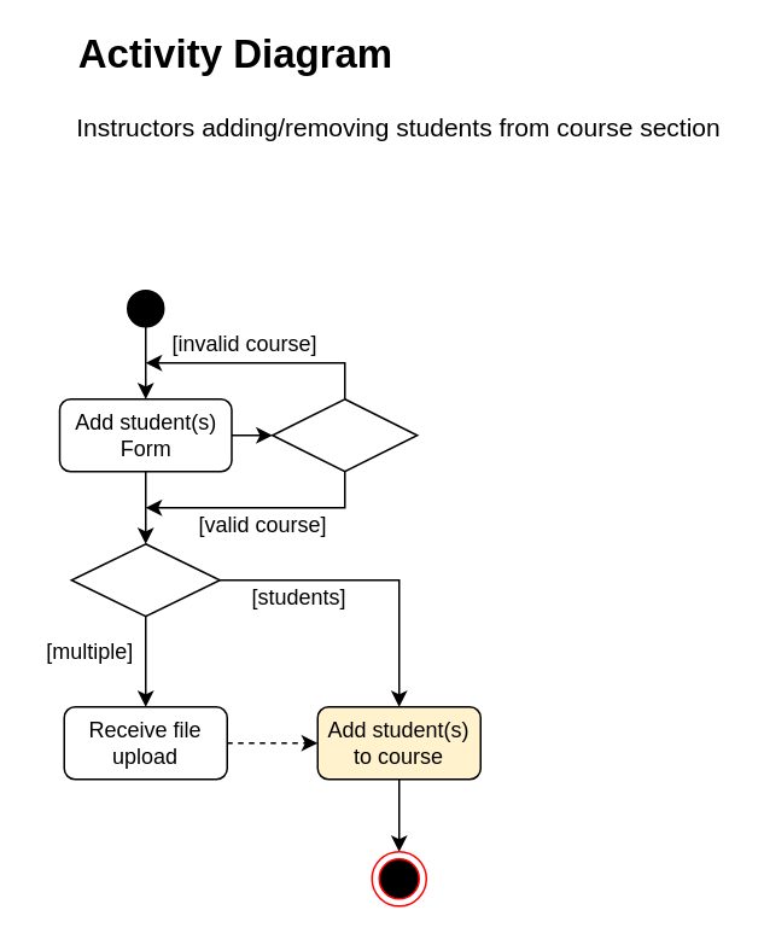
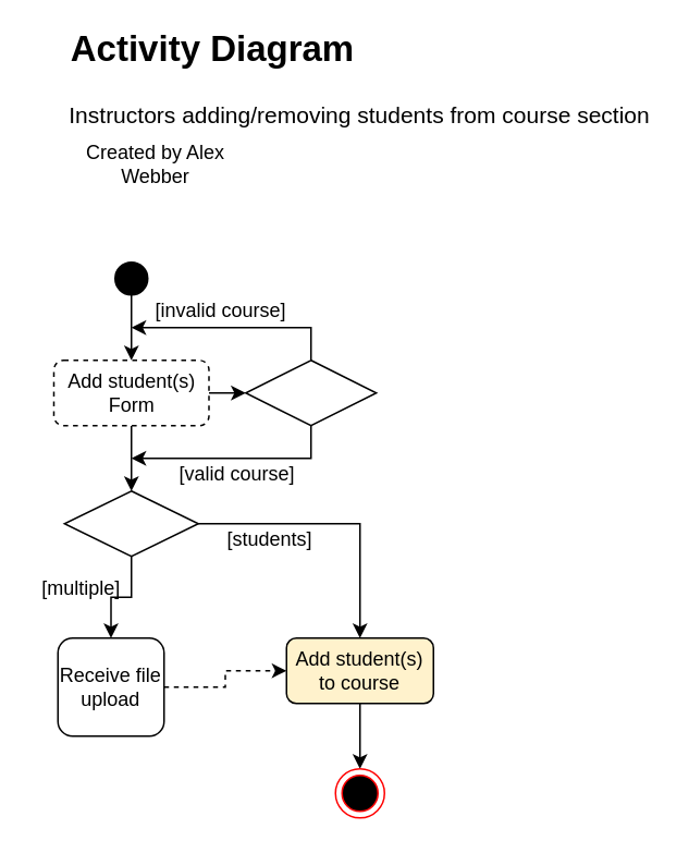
+ <mxCell id="3" value="Created by Alex Webber" style="text;html=1;strokeColor=none;fillColor=none;align=center;verticalAlign=middle;whiteSpace=wrap;rounded=0;" vertex="1" parent="1"><mxGeometry x="40" y="90" width="110" height="20" as="geometry" /></mxCell>
- <mxCell id="9" value="Add student(s) Form" style="rounded=1;whiteSpace=wrap;html=1;fillColor=#FFFFFF;" vertex="1" parent="1"><mxGeometry x="32.5" y="220" width="95" height="40" as="geometry" /></mxCell>
+ <mxCell id="9" value="Add student(s) Form" style="rounded=1;whiteSpace=wrap;html=1;fillColor=#FFFFFF;dashed=1;" vertex="1" parent="1"><mxGeometry x="32.5" y="220" width="95" height="40" as="geometry" /></mxCell>
- <mxCell id="14" value="Receive file upload" style="rounded=1;whiteSpace=wrap;html=1;fillColor=#FFFFFF;" vertex="1" parent="1"><mxGeometry x="35" y="390" width="90" height="40" as="geometry" /></mxCell>
+ <mxCell id="14" value="Receive file upload" style="rounded=1;whiteSpace=wrap;html=1;fillColor=#FFFFFF;" vertex="1" parent="1"><mxGeometry x="35" y="390" width="65" height="60" as="geometry" /></mxCell>
